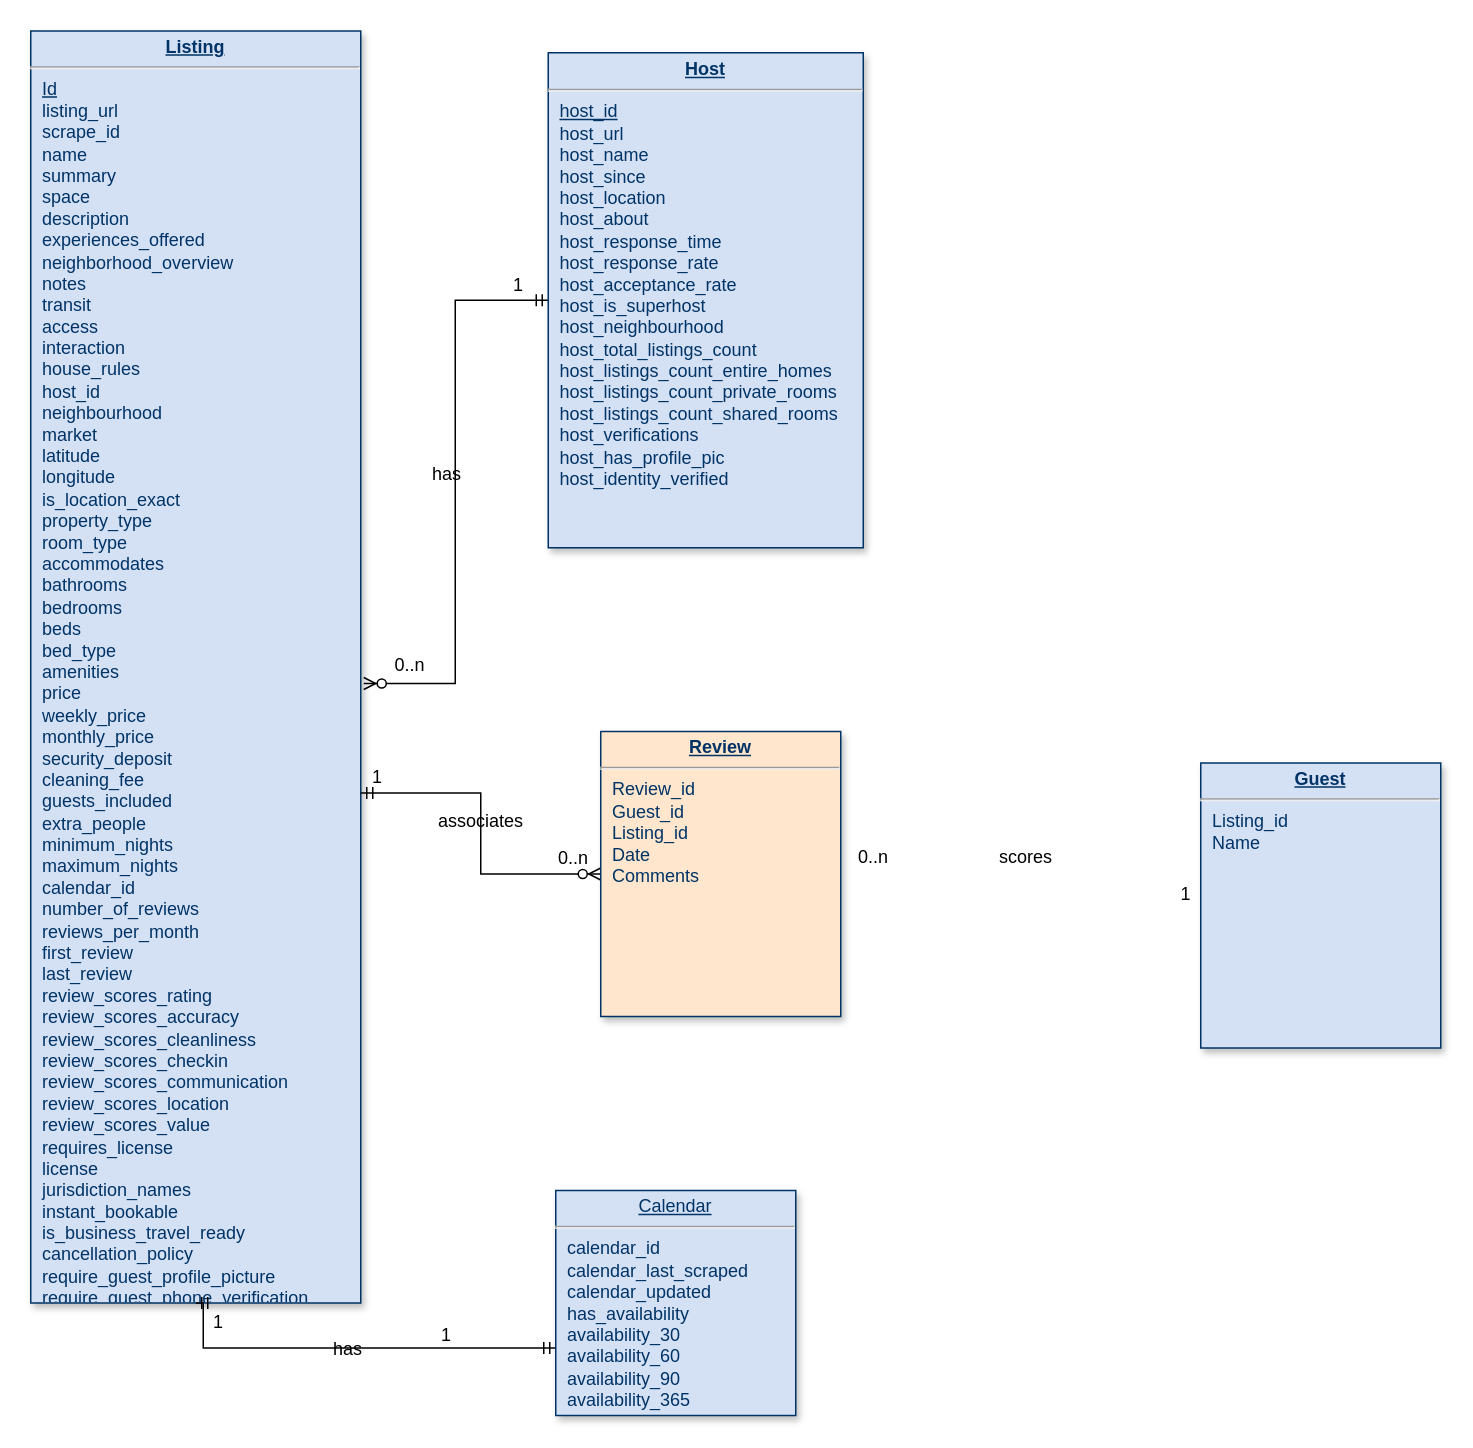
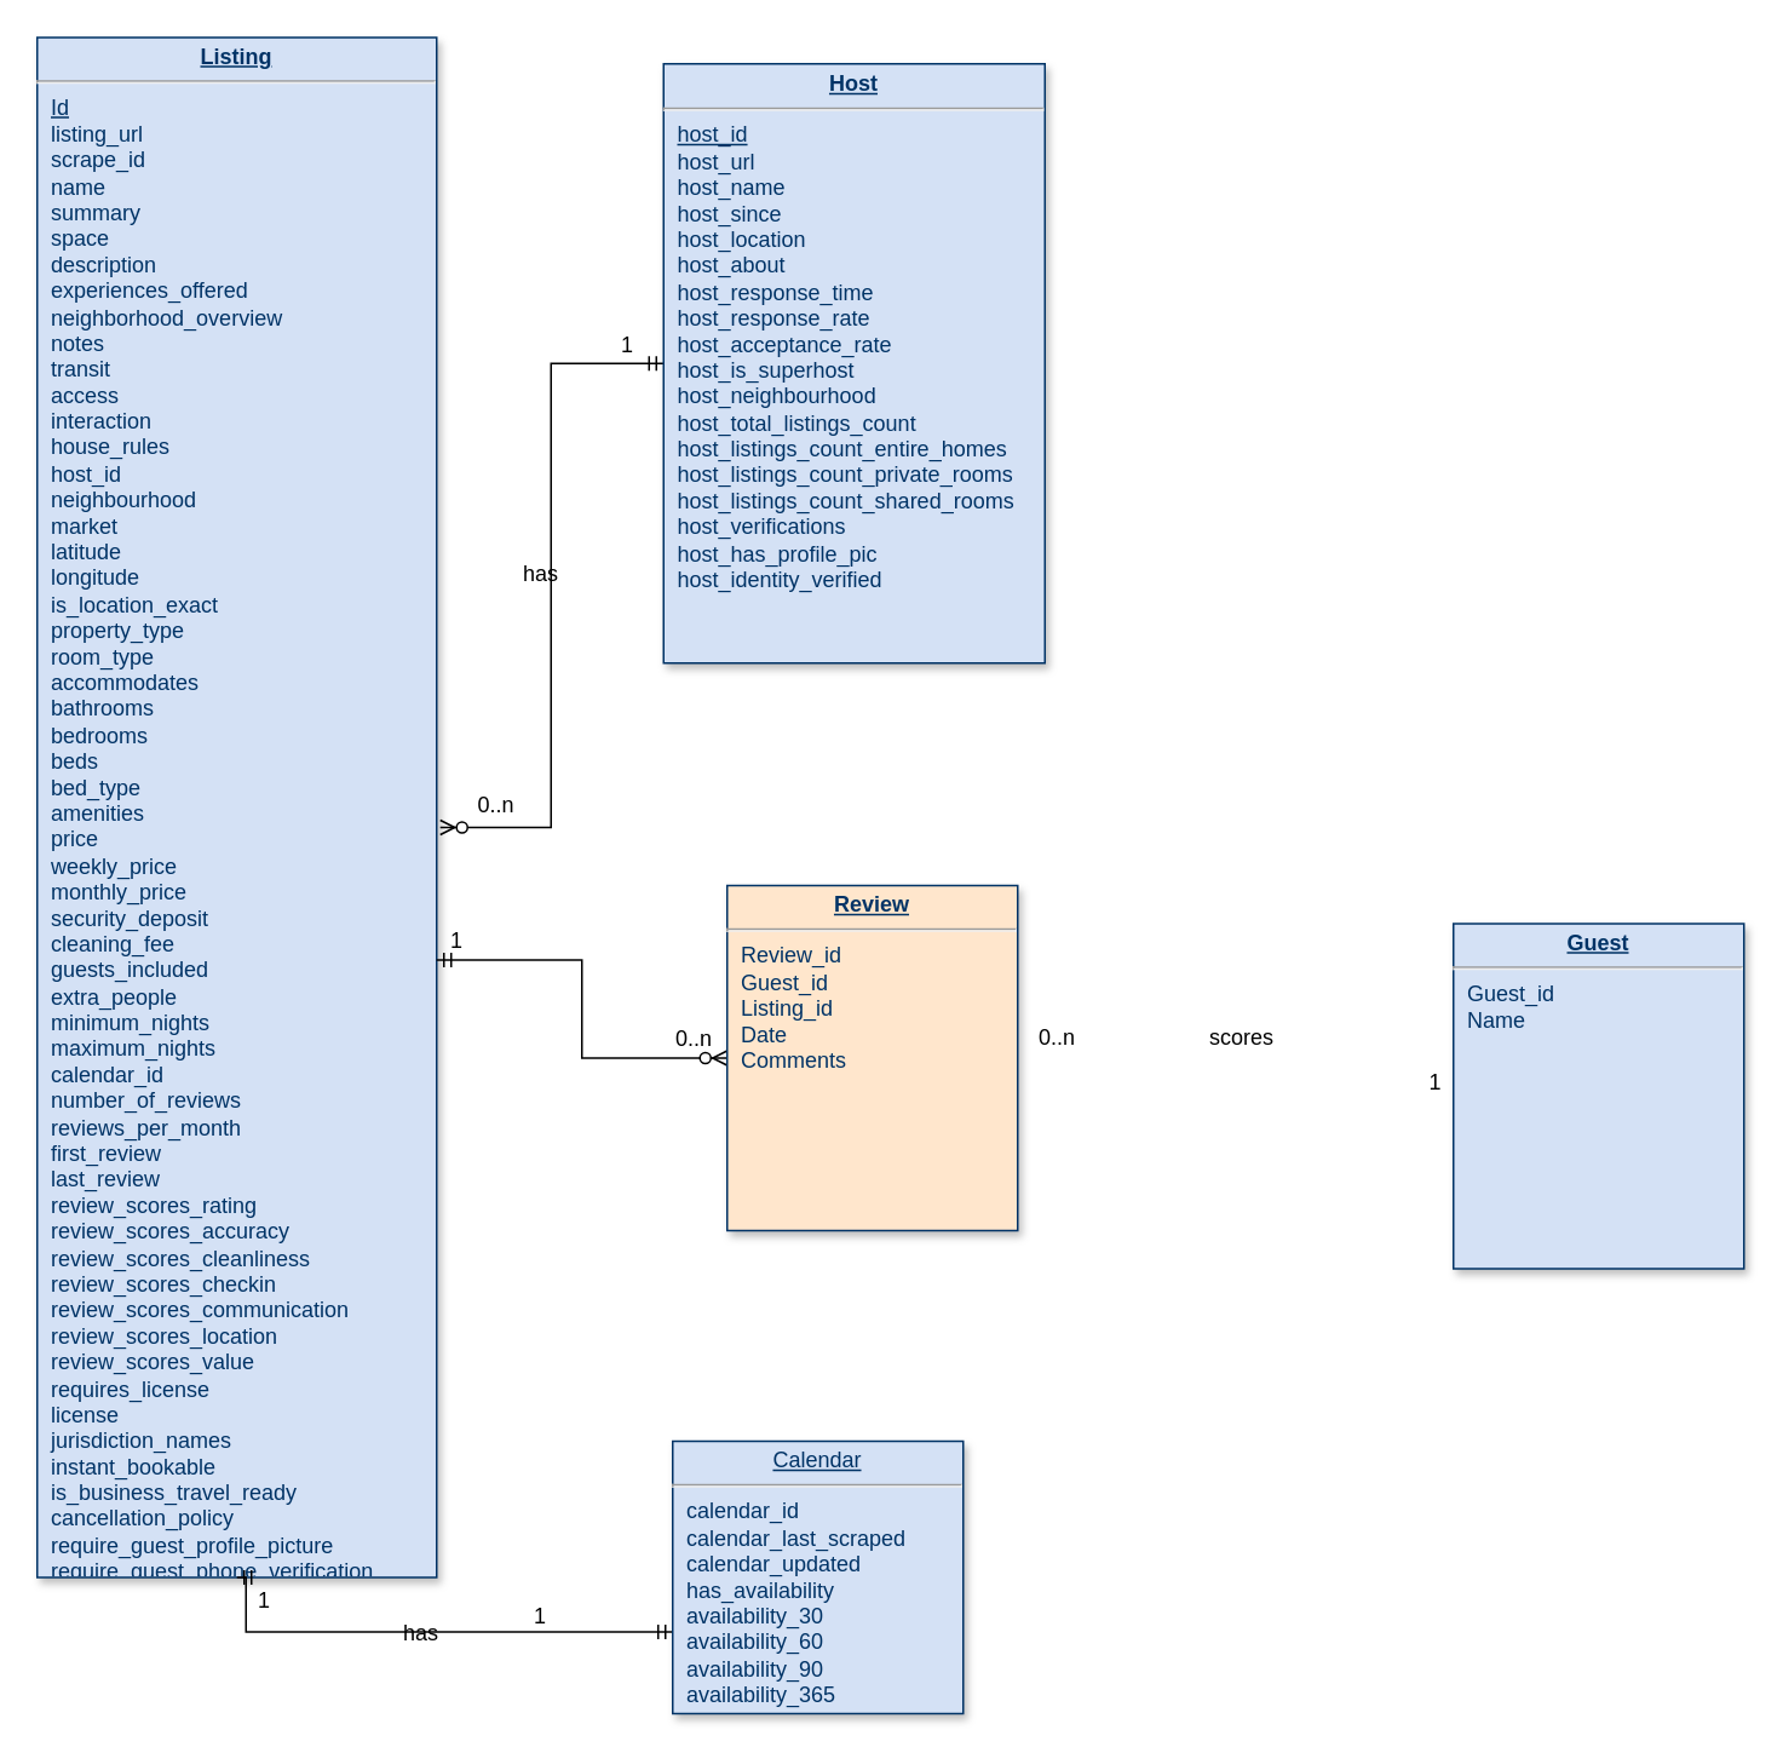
- <mxCell id="5" value="&lt;p style=&quot;margin: 0px ; margin-top: 4px ; text-align: center ; text-decoration: underline&quot;&gt;&lt;strong&gt;Guest&lt;/strong&gt;&lt;/p&gt;&lt;hr&gt;&lt;p style=&quot;margin: 0px ; margin-left: 8px&quot;&gt;Listing_id&lt;/p&gt;&lt;p style=&quot;margin: 0px ; margin-left: 8px&quot;&gt;Name&lt;/p&gt;&lt;p style=&quot;margin: 0px ; margin-left: 8px&quot;&gt;&lt;br&gt;&lt;/p&gt;" style="verticalAlign=top;align=left;overflow=fill;fontSize=12;fontFamily=Helvetica;html=1;strokeColor=#003366;shadow=1;fillColor=#D4E1F5;fontColor=#003366" parent="1" vertex="1"><mxGeometry x="800" y="508" width="160" height="190" as="geometry" /></mxCell>
+ <mxCell id="5" value="&lt;p style=&quot;margin: 0px ; margin-top: 4px ; text-align: center ; text-decoration: underline&quot;&gt;&lt;strong&gt;Guest&lt;/strong&gt;&lt;/p&gt;&lt;hr&gt;&lt;p style=&quot;margin: 0px ; margin-left: 8px&quot;&gt;Guest_id&lt;/p&gt;&lt;p style=&quot;margin: 0px ; margin-left: 8px&quot;&gt;Name&lt;/p&gt;&lt;p style=&quot;margin: 0px ; margin-left: 8px&quot;&gt;&lt;br&gt;&lt;/p&gt;" style="verticalAlign=top;align=left;overflow=fill;fontSize=12;fontFamily=Helvetica;html=1;strokeColor=#003366;shadow=1;fillColor=#D4E1F5;fontColor=#003366" parent="1" vertex="1"><mxGeometry x="800" y="508" width="160" height="190" as="geometry" /></mxCell>
- <mxCell id="19" value="associates" style="text;html=1;resizable=0;points=[];autosize=1;align=left;verticalAlign=top;spacingTop=-4;" vertex="1" parent="1"><mxGeometry x="290" y="537" width="70" height="20" as="geometry" /></mxCell>
